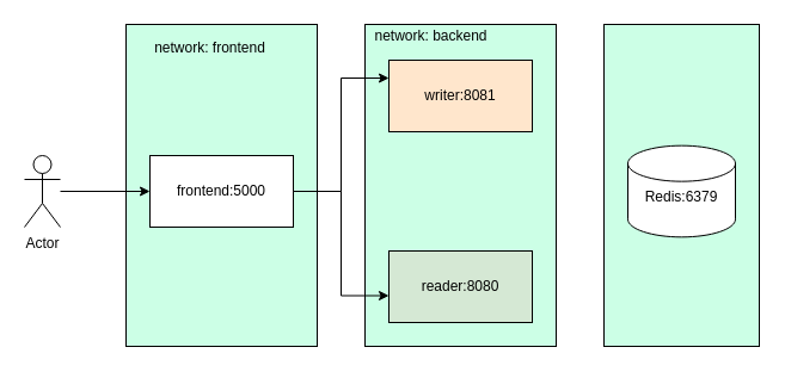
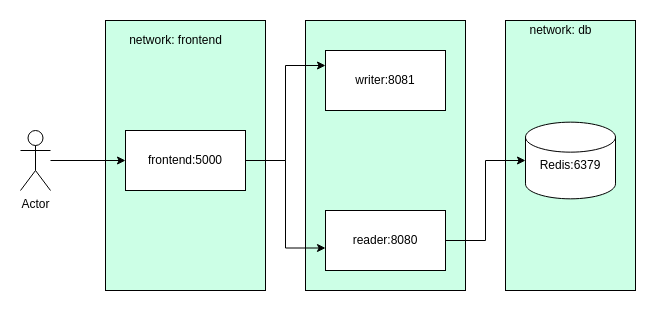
- <mxCell id="20" value="network: backend" style="text;html=1;align=center;verticalAlign=middle;resizable=0;points=[];autosize=1;strokeColor=none;fillColor=none;" vertex="1" parent="1"><mxGeometry x="305" y="20" width="110" height="20" as="geometry" /></mxCell>
+ <mxCell id="24" value="network: db" style="text;html=1;align=center;verticalAlign=middle;resizable=0;points=[];autosize=1;strokeColor=none;fillColor=none;" vertex="1" parent="1"><mxGeometry x="520" y="20" width="80" height="20" as="geometry" /></mxCell>
- <mxCell id="13" value="writer:8081" style="rounded=0;whiteSpace=wrap;html=1;fillColor=#ffe6cc;" vertex="1" parent="12"><mxGeometry width="120" height="60" as="geometry" /></mxCell>
+ <mxCell id="13" value="writer:8081" style="rounded=0;whiteSpace=wrap;html=1;" vertex="1" parent="12"><mxGeometry width="120" height="60" as="geometry" /></mxCell>
+ <mxCell id="18" style="edgeStyle=orthogonalEdgeStyle;rounded=0;orthogonalLoop=1;jettySize=auto;html=1;entryX=0;entryY=0.5;entryDx=0;entryDy=0;entryPerimeter=0;" edge="1" parent="1" source="10" target="16"><mxGeometry relative="1" as="geometry" /></mxCell>
- <mxCell id="10" value="reader:8080" style="rounded=0;whiteSpace=wrap;html=1;fillColor=#d5e8d4;" vertex="1" parent="9"><mxGeometry width="120" height="60" as="geometry" /></mxCell>
+ <mxCell id="10" value="reader:8080" style="rounded=0;whiteSpace=wrap;html=1;" vertex="1" parent="9"><mxGeometry width="120" height="60" as="geometry" /></mxCell>
